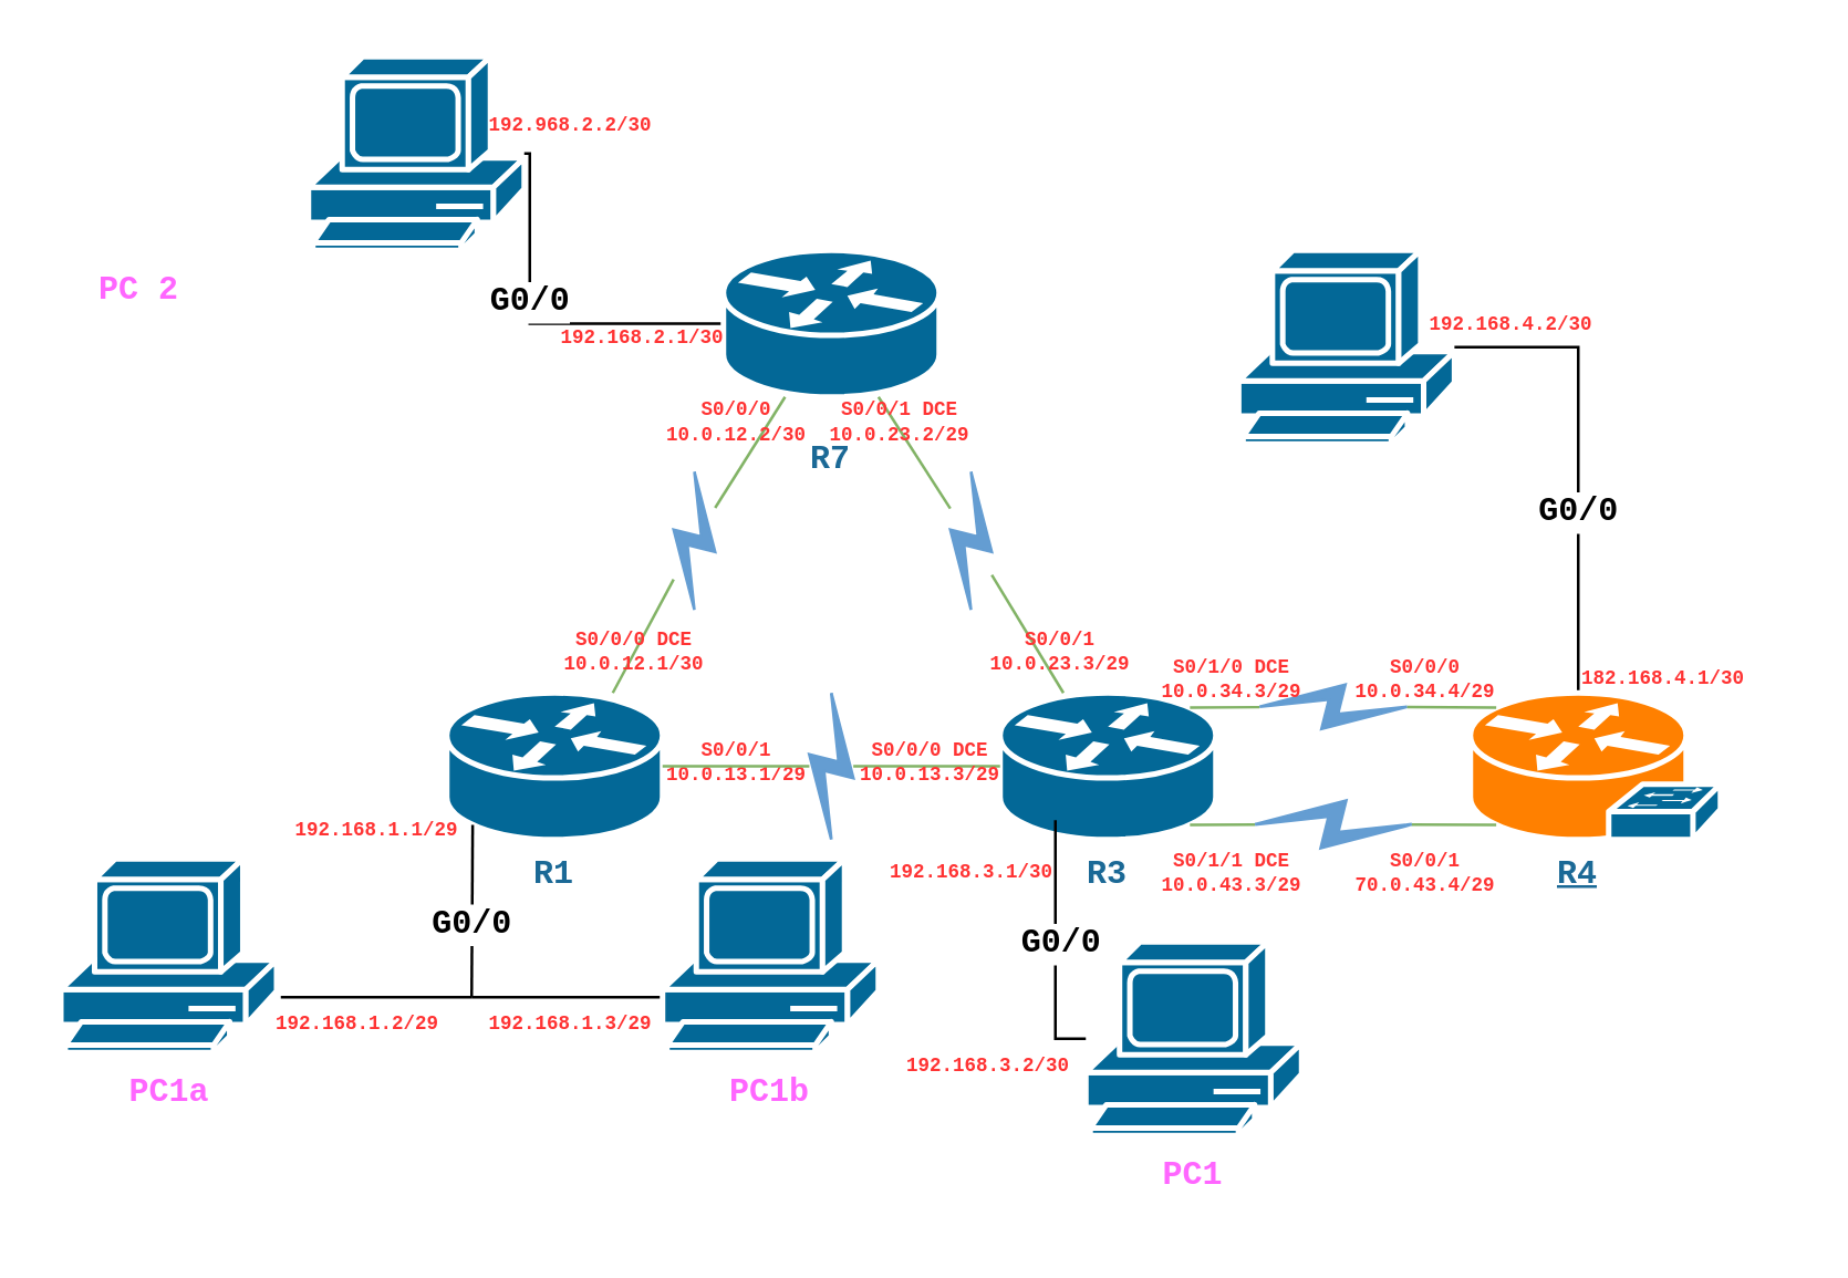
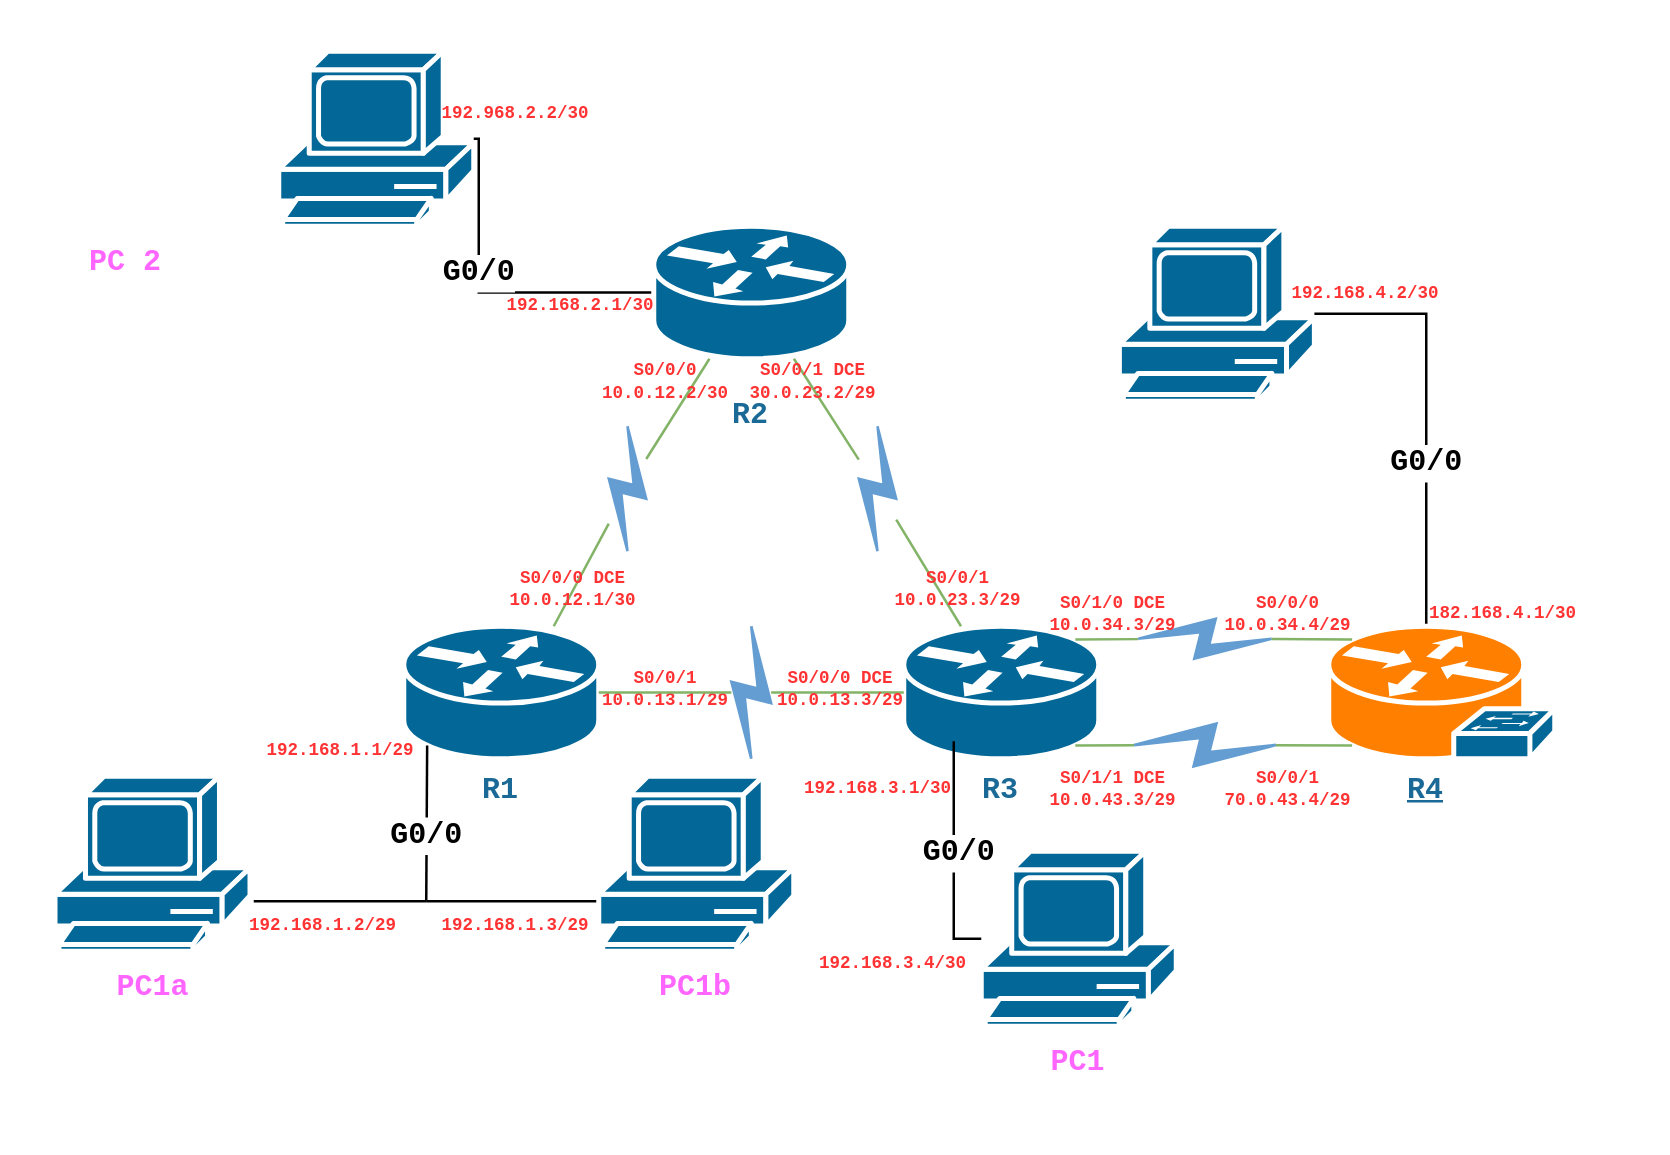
- <mxCell id="21" value="&lt;span style=&quot;font-size: 7px&quot;&gt;&lt;font face=&quot;Courier New&quot; style=&quot;font-size: 7px&quot;&gt;S0/0/1 DCE&lt;br style=&quot;font-size: 7px&quot;&gt;10.0.23.2/29&lt;br&gt;&lt;/font&gt;&lt;/span&gt;" style="text;html=1;strokeColor=none;fillColor=none;align=center;verticalAlign=middle;whiteSpace=wrap;rounded=0;fontSize=7;labelBackgroundColor=none;labelBorderColor=none;fontColor=#FF3333;fontStyle=1;spacing=8;spacingRight=2;horizontal=1;" parent="1" vertex="1"><mxGeometry x="281" y="137" width="89.5" height="30" as="geometry" /></mxCell>
+ <mxCell id="21" value="&lt;span style=&quot;font-size: 7px&quot;&gt;&lt;font face=&quot;Courier New&quot; style=&quot;font-size: 7px&quot;&gt;S0/0/1 DCE&lt;br style=&quot;font-size: 7px&quot;&gt;30.0.23.2/29&lt;br&gt;&lt;/font&gt;&lt;/span&gt;" style="text;html=1;strokeColor=none;fillColor=none;align=center;verticalAlign=middle;whiteSpace=wrap;rounded=0;fontSize=7;labelBackgroundColor=none;labelBorderColor=none;fontColor=#FF3333;fontStyle=1;spacing=8;spacingRight=2;horizontal=1;" parent="1" vertex="1"><mxGeometry x="281" y="137" width="89.5" height="30" as="geometry" /></mxCell>
- <mxCell id="37" value="&lt;font face=&quot;Courier New&quot;&gt;&lt;b&gt;R7&lt;/b&gt;&lt;/font&gt;" style="text;html=1;strokeColor=none;fillColor=none;align=center;verticalAlign=middle;whiteSpace=wrap;rounded=0;fontSize=12;labelBackgroundColor=none;labelBorderColor=none;fontColor=#1B6996;" parent="1" vertex="1"><mxGeometry x="255.25" y="150" width="89.5" height="30" as="geometry" /></mxCell>
+ <mxCell id="37" value="&lt;font face=&quot;Courier New&quot;&gt;&lt;b&gt;R2&lt;/b&gt;&lt;/font&gt;" style="text;html=1;strokeColor=none;fillColor=none;align=center;verticalAlign=middle;whiteSpace=wrap;rounded=0;fontSize=12;labelBackgroundColor=none;labelBorderColor=none;fontColor=#1B6996;" parent="1" vertex="1"><mxGeometry x="255.25" y="150" width="89.5" height="30" as="geometry" /></mxCell>
- <mxCell id="60" value="&lt;b style=&quot;font-size: 7px&quot;&gt;&lt;font face=&quot;Courier New&quot; style=&quot;font-size: 7px&quot;&gt;192.168.3.2/30&lt;/font&gt;&lt;/b&gt;" style="text;html=1;strokeColor=none;fillColor=none;align=center;verticalAlign=middle;whiteSpace=wrap;rounded=0;fontSize=7;labelBackgroundColor=none;labelBorderColor=none;fontColor=#FF3333;" parent="1" vertex="1"><mxGeometry x="311.5" y="370" width="89.5" height="30" as="geometry" /></mxCell>
+ <mxCell id="60" value="&lt;b style=&quot;font-size: 7px&quot;&gt;&lt;font face=&quot;Courier New&quot; style=&quot;font-size: 7px&quot;&gt;192.168.3.4/30&lt;/font&gt;&lt;/b&gt;" style="text;html=1;strokeColor=none;fillColor=none;align=center;verticalAlign=middle;whiteSpace=wrap;rounded=0;fontSize=7;labelBackgroundColor=none;labelBorderColor=none;fontColor=#FF3333;" parent="1" vertex="1"><mxGeometry x="311.5" y="370" width="89.5" height="30" as="geometry" /></mxCell>
